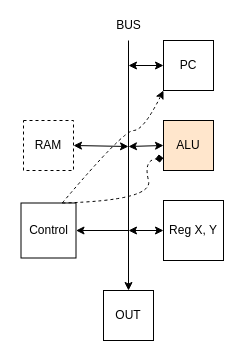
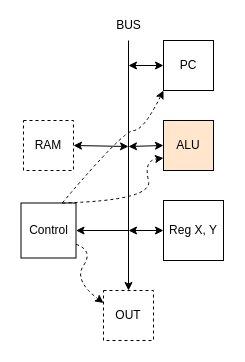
- <mxCell id="16" value="" style="curved=1;endArrow=diamond;html=1;rounded=0;dashed=1;exitX=0.75;exitY=0;exitDx=0;exitDy=0;entryX=0;entryY=0.75;entryDx=0;entryDy=0;" edge="1" parent="1" source="7" target="3"><mxGeometry width="50" height="50" relative="1" as="geometry"><mxPoint x="143" y="210" as="sourcePoint" /><mxPoint x="193" y="160" as="targetPoint" /><Array as="points"><mxPoint x="153" y="200" /><mxPoint x="143" y="160" /></Array></mxGeometry></mxCell>
+ <mxCell id="16" value="" style="curved=1;endArrow=classic;html=1;rounded=0;dashed=1;exitX=0.75;exitY=0;exitDx=0;exitDy=0;entryX=0;entryY=0.75;entryDx=0;entryDy=0;" edge="1" parent="1" source="7" target="3"><mxGeometry width="50" height="50" relative="1" as="geometry"><mxPoint x="143" y="210" as="sourcePoint" /><mxPoint x="193" y="160" as="targetPoint" /><Array as="points"><mxPoint x="153" y="200" /><mxPoint x="143" y="160" /></Array></mxGeometry></mxCell>
+ <mxCell id="15" value="" style="curved=1;endArrow=classic;html=1;rounded=0;exitX=1;exitY=0.75;exitDx=0;exitDy=0;entryX=0;entryY=0.25;entryDx=0;entryDy=0;dashed=1;" edge="1" parent="1" source="7" target="6"><mxGeometry width="50" height="50" relative="1" as="geometry"><mxPoint x="123" y="210" as="sourcePoint" /><mxPoint x="173" y="160" as="targetPoint" /><Array as="points"><mxPoint x="93" y="250" /><mxPoint x="73" y="280" /></Array></mxGeometry></mxCell>
- <mxCell id="6" value="OUT" style="whiteSpace=wrap;html=1;aspect=fixed;" vertex="1" parent="1"><mxGeometry x="103" y="290" width="50" height="50" as="geometry" /></mxCell>
+ <mxCell id="6" value="OUT" style="whiteSpace=wrap;html=1;aspect=fixed;dashed=1;" vertex="1" parent="1"><mxGeometry x="103" y="290" width="50" height="50" as="geometry" /></mxCell>
